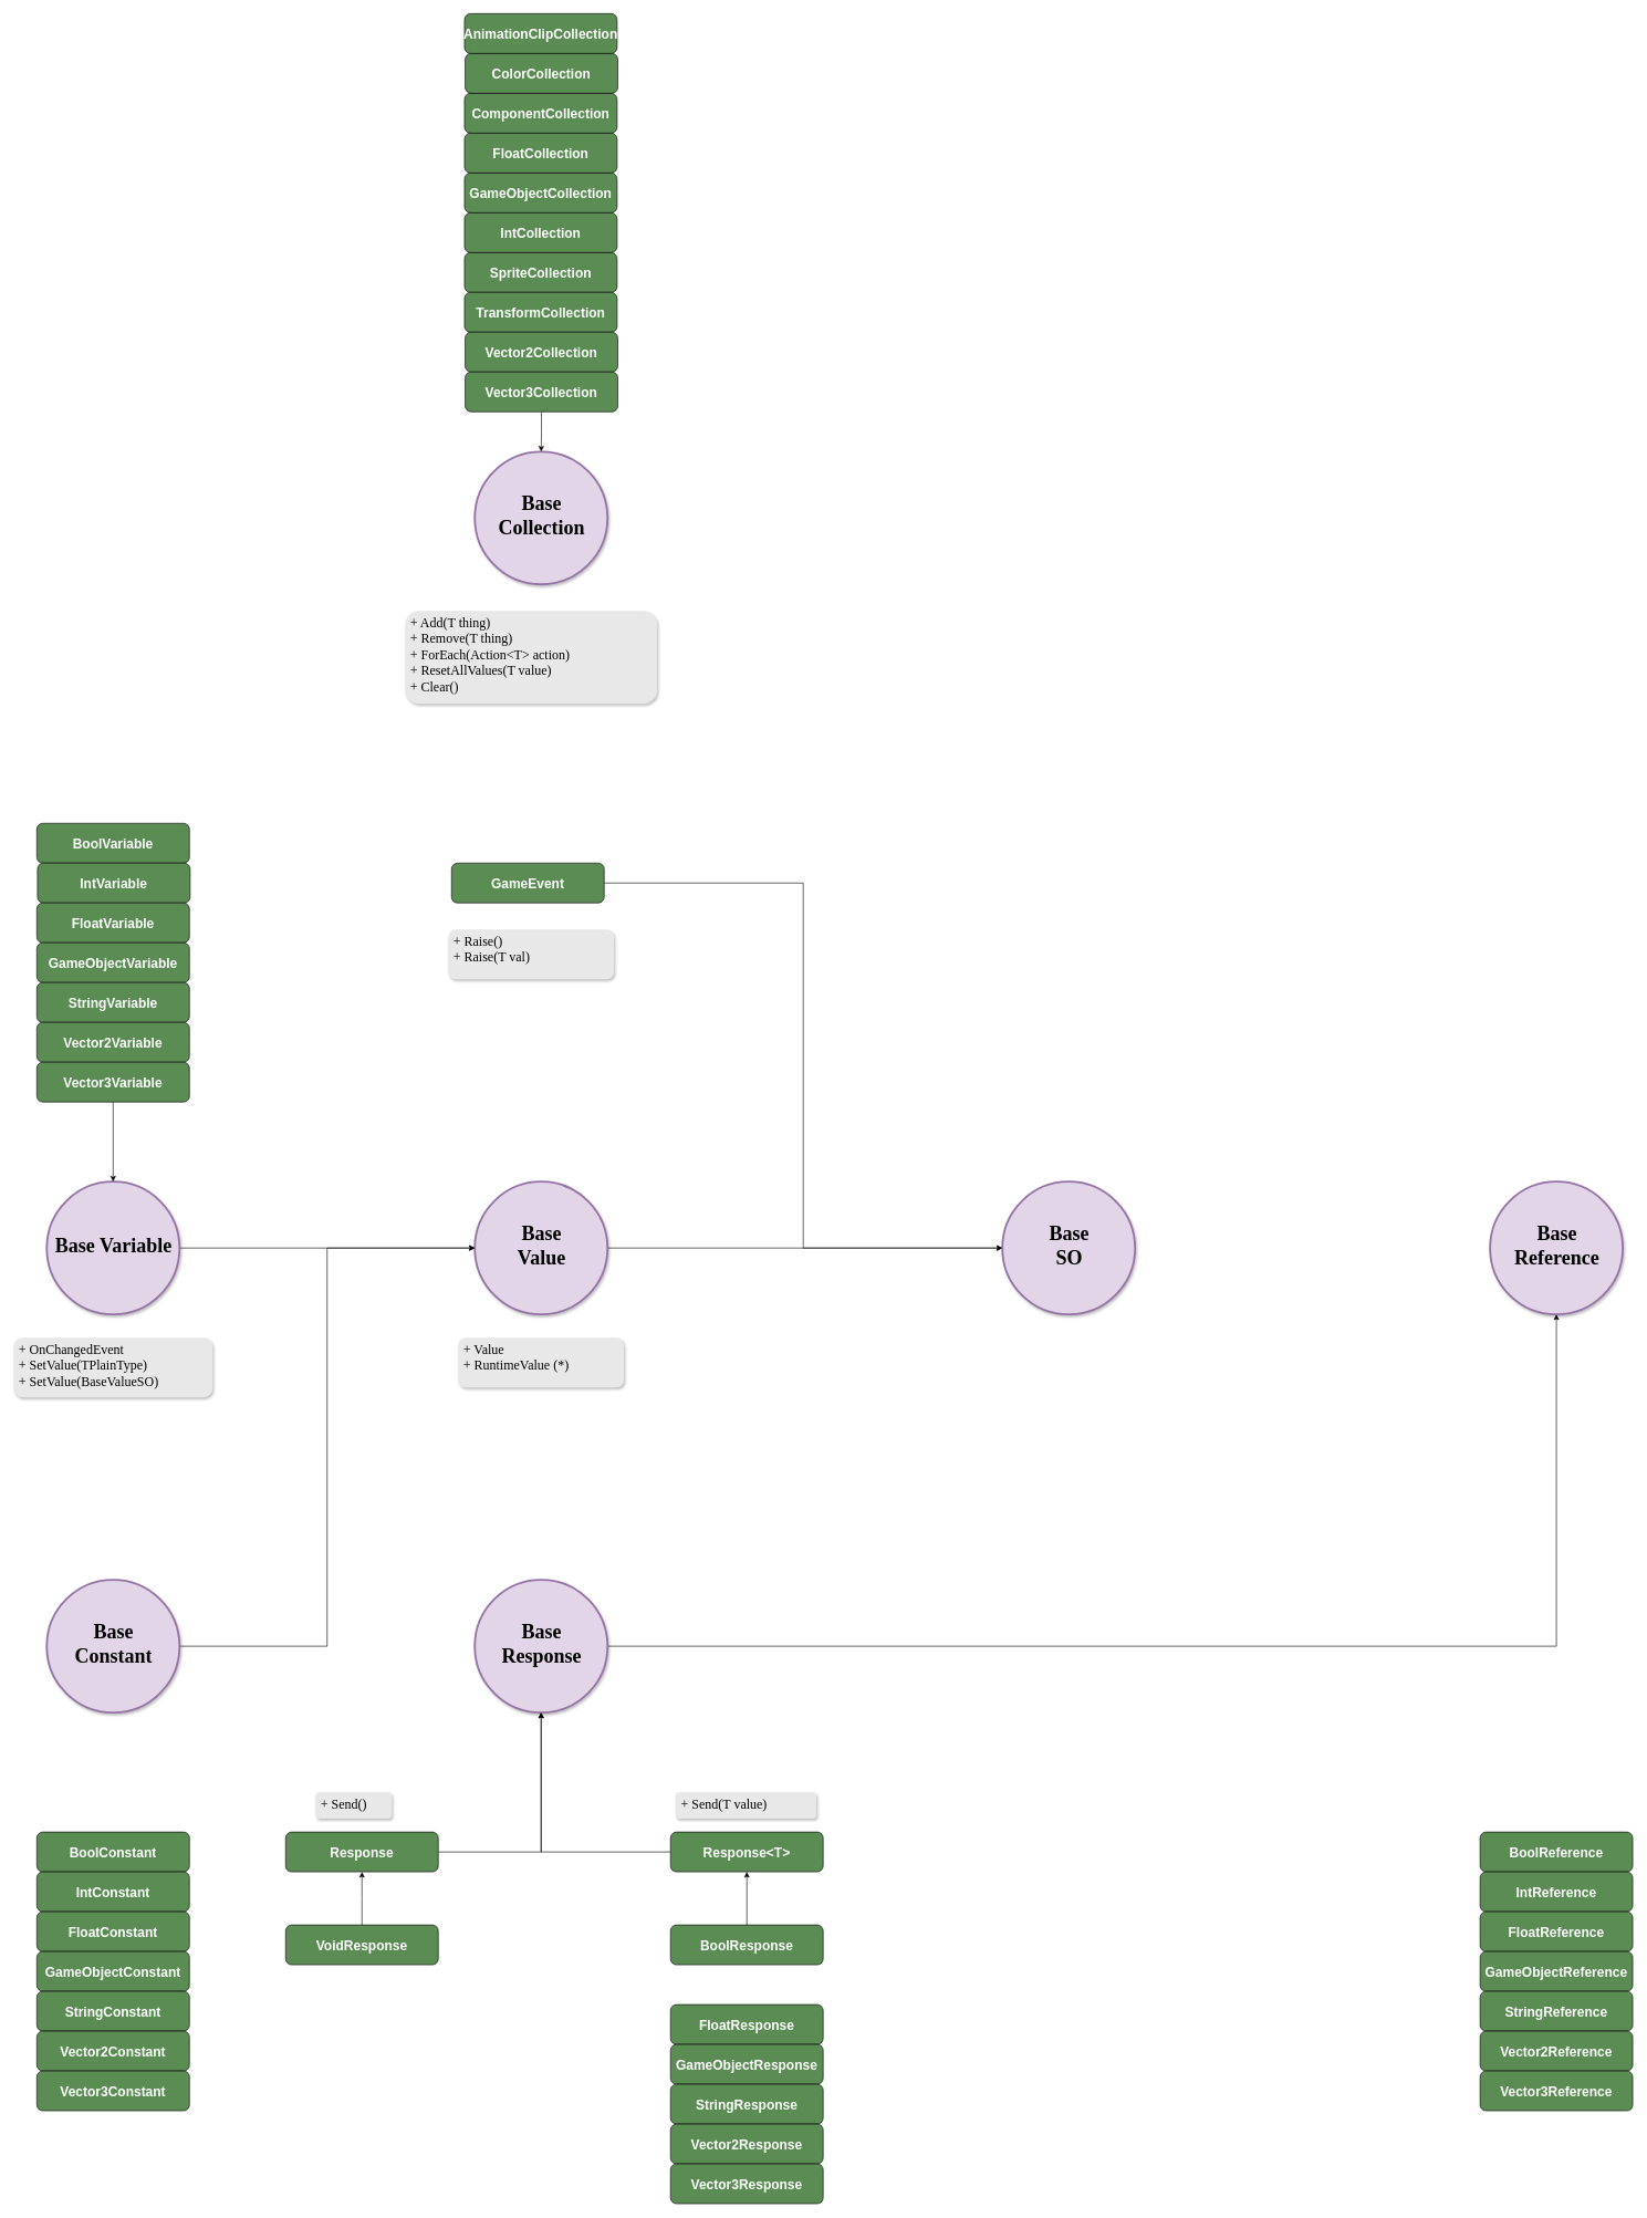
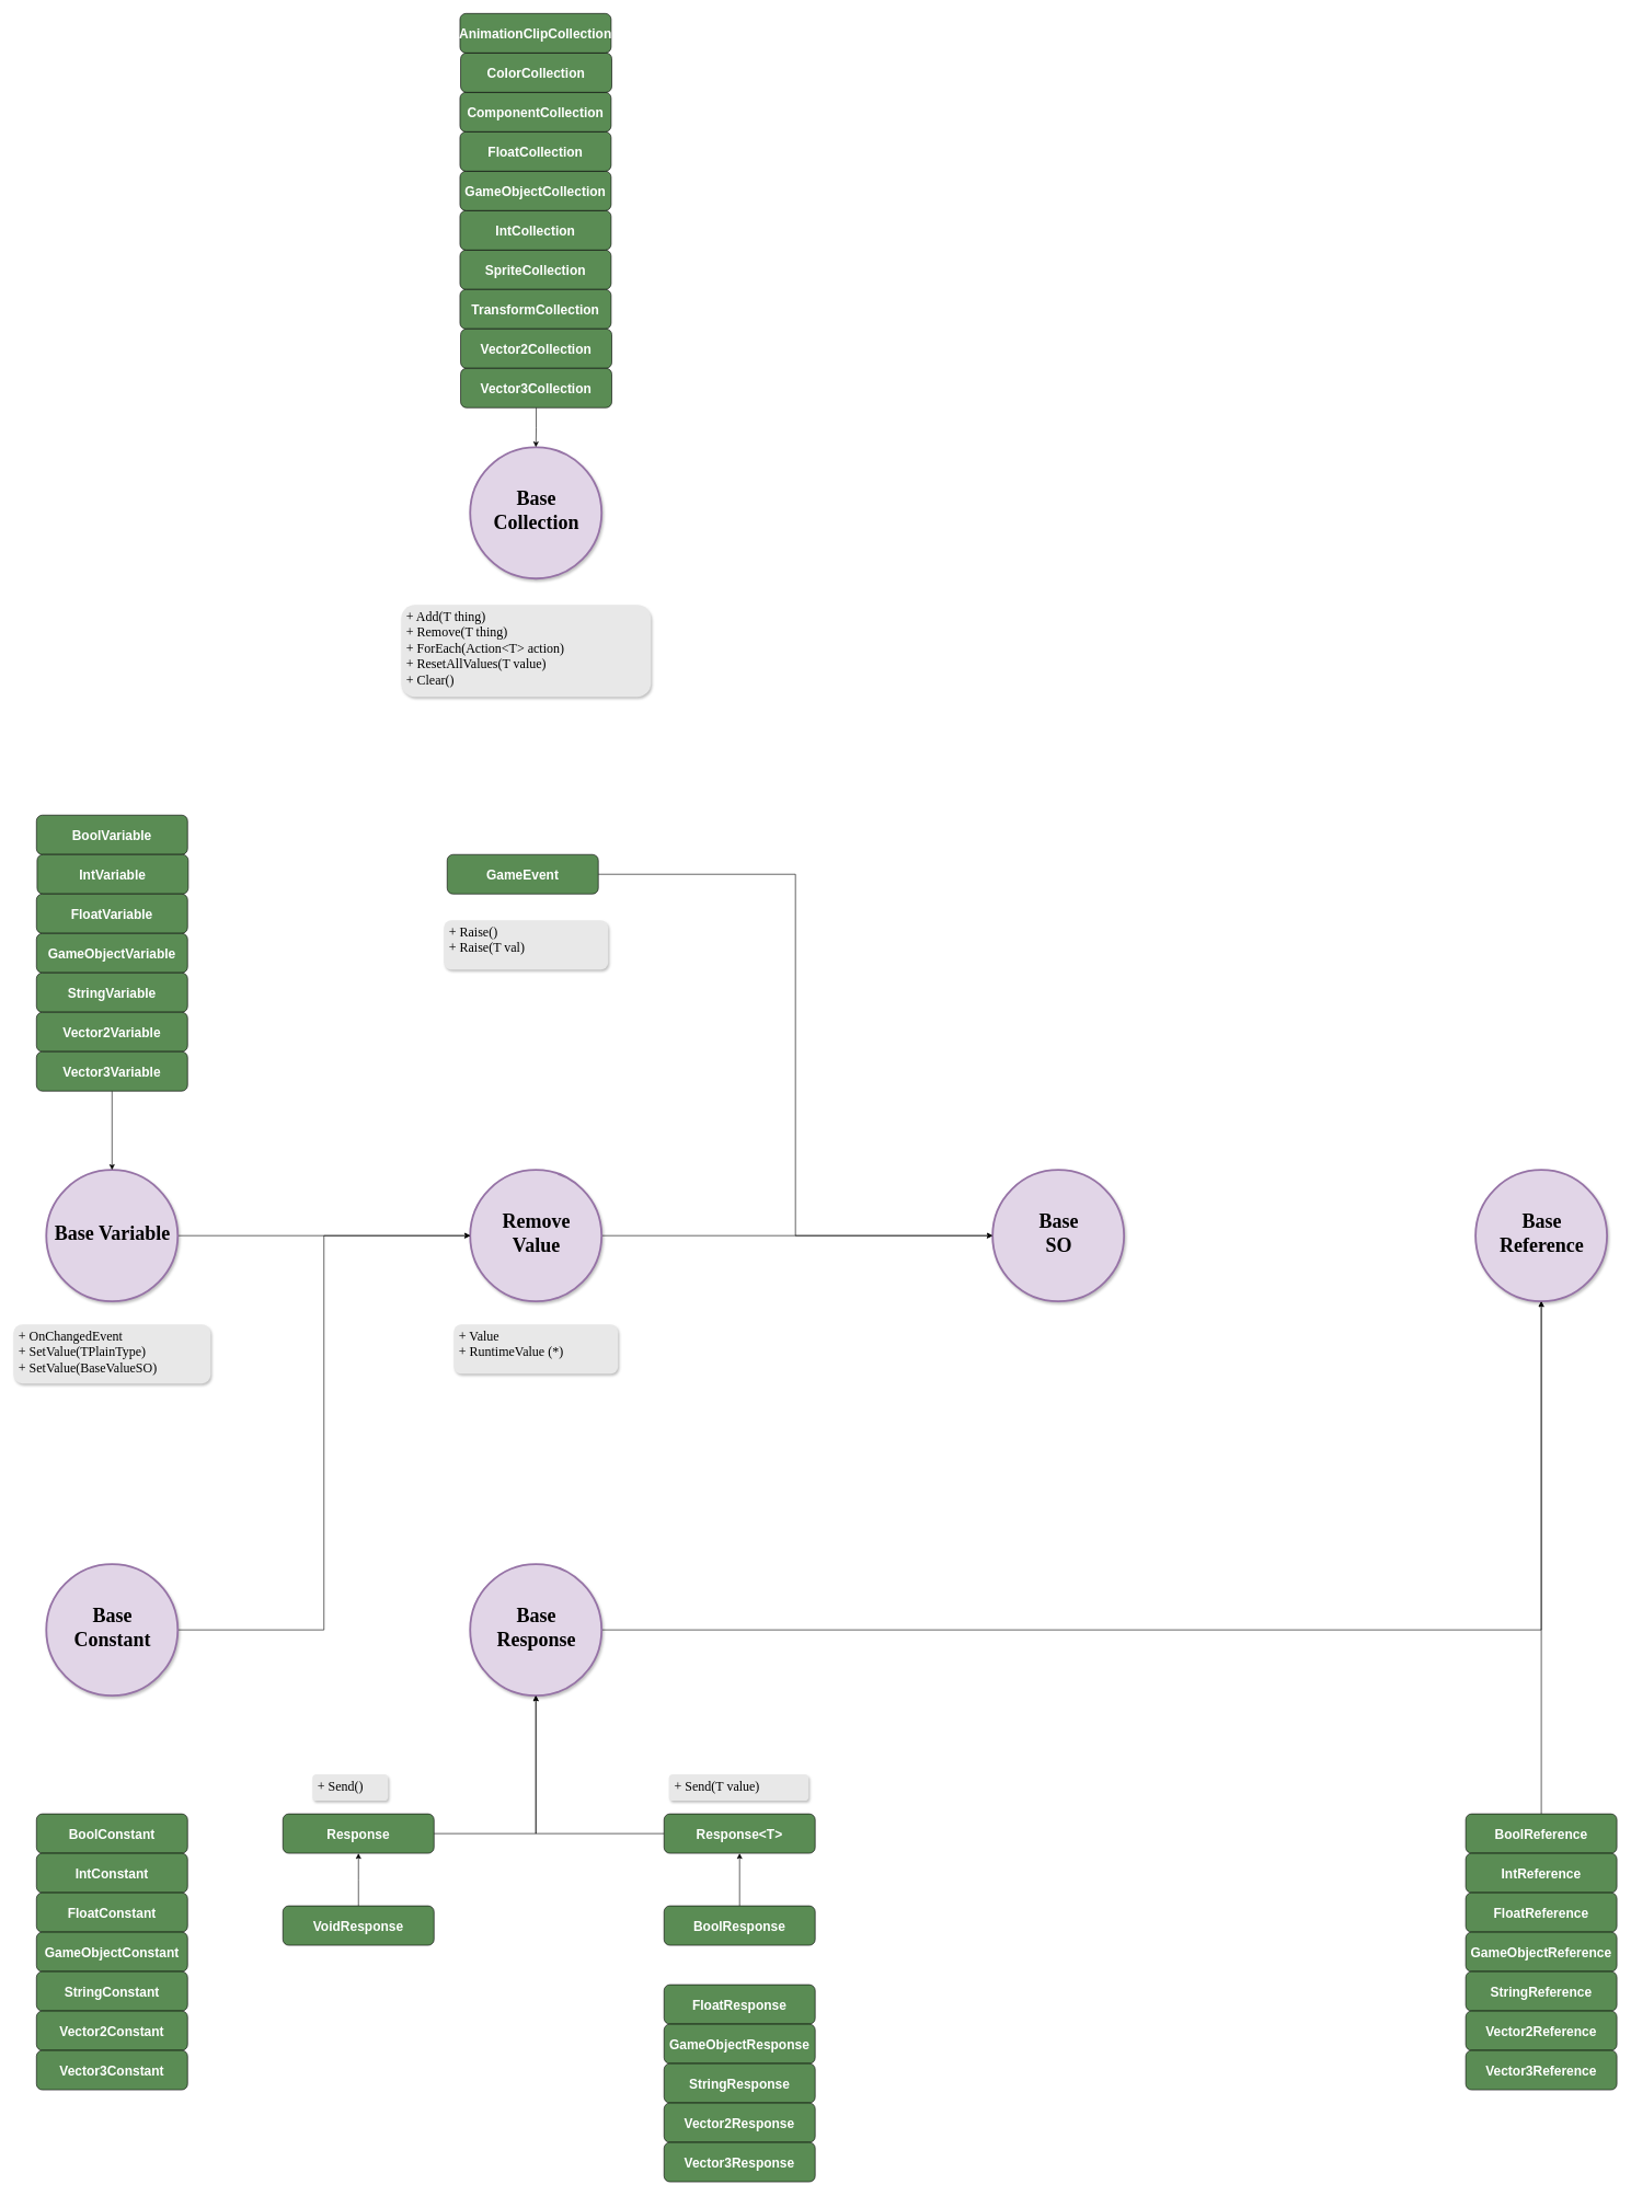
- <mxCell id="3" value="&lt;blockquote style=&quot;margin: 0px 0px 0px 40px; border: none; padding: 0px; font-size: 30px;&quot;&gt;&lt;/blockquote&gt;&lt;font style=&quot;font-size: 30px;&quot;&gt;&lt;span style=&quot;font-size: 30px;&quot;&gt;&lt;span style=&quot;font-size: 30px;&quot;&gt;Base&lt;/span&gt;&lt;br style=&quot;font-size: 30px;&quot;&gt;&lt;font style=&quot;font-size: 30px;&quot;&gt;Value&lt;/font&gt;&lt;/span&gt;&lt;/font&gt;" style="ellipse;whiteSpace=wrap;html=1;aspect=fixed;fillColor=#e1d5e7;strokeColor=#9673a6;strokeWidth=3;fontStyle=1;fontFamily=Tahoma;fontSize=30;shadow=1;align=center;horizontal=1;verticalAlign=middle;rounded=1;spacingTop=0;spacingLeft=2;spacingBottom=9;" parent="1" vertex="1"><mxGeometry x="715" y="1780" width="200" height="200" as="geometry" /></mxCell>
+ <mxCell id="3" value="&lt;blockquote style=&quot;margin: 0px 0px 0px 40px; border: none; padding: 0px; font-size: 30px;&quot;&gt;&lt;/blockquote&gt;&lt;font style=&quot;font-size: 30px;&quot;&gt;&lt;span style=&quot;font-size: 30px;&quot;&gt;&lt;span style=&quot;font-size: 30px;&quot;&gt;Remove&lt;/span&gt;&lt;br style=&quot;font-size: 30px;&quot;&gt;&lt;font style=&quot;font-size: 30px;&quot;&gt;Value&lt;/font&gt;&lt;/span&gt;&lt;/font&gt;" style="ellipse;whiteSpace=wrap;html=1;aspect=fixed;fillColor=#e1d5e7;strokeColor=#9673a6;strokeWidth=3;fontStyle=1;fontFamily=Tahoma;fontSize=30;shadow=1;align=center;horizontal=1;verticalAlign=middle;rounded=1;spacingTop=0;spacingLeft=2;spacingBottom=9;" parent="1" vertex="1"><mxGeometry x="715" y="1780" width="200" height="200" as="geometry" /></mxCell>
+ <mxCell id="38" style="edgeStyle=orthogonalEdgeStyle;rounded=0;orthogonalLoop=1;jettySize=auto;html=1;entryX=0.5;entryY=1;entryDx=0;entryDy=0;fontFamily=Lucida Console;fontSize=12;" parent="1" source="39" target="37" edge="1"><mxGeometry relative="1" as="geometry" /></mxCell>
